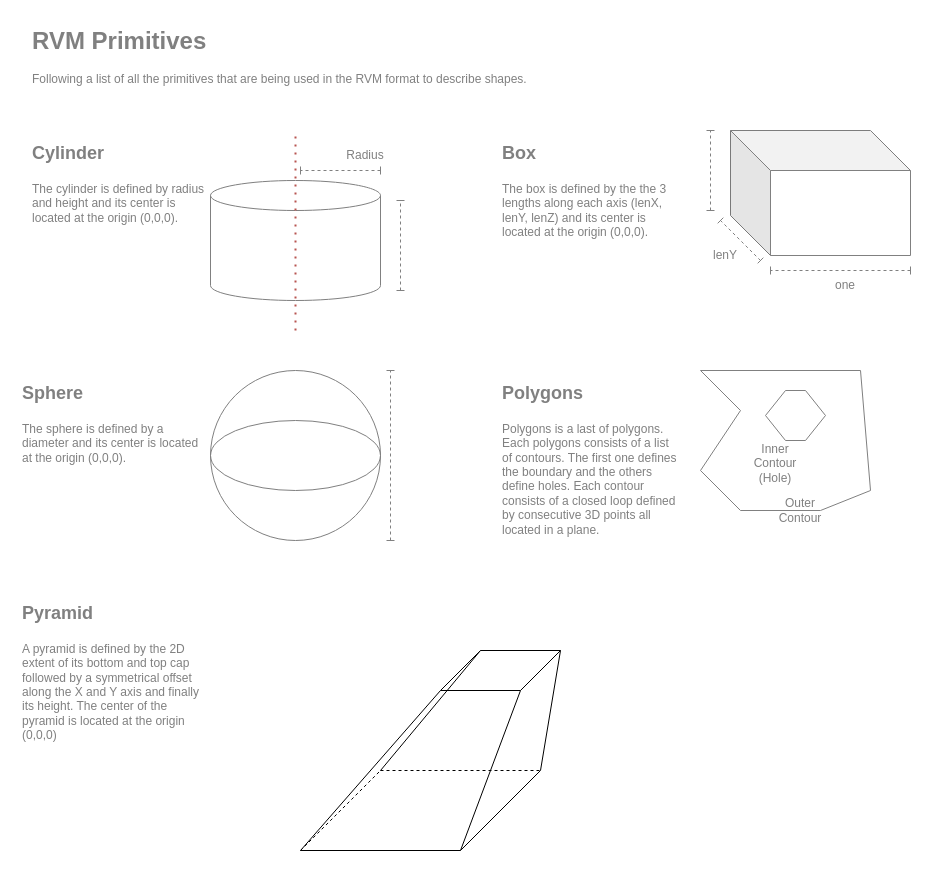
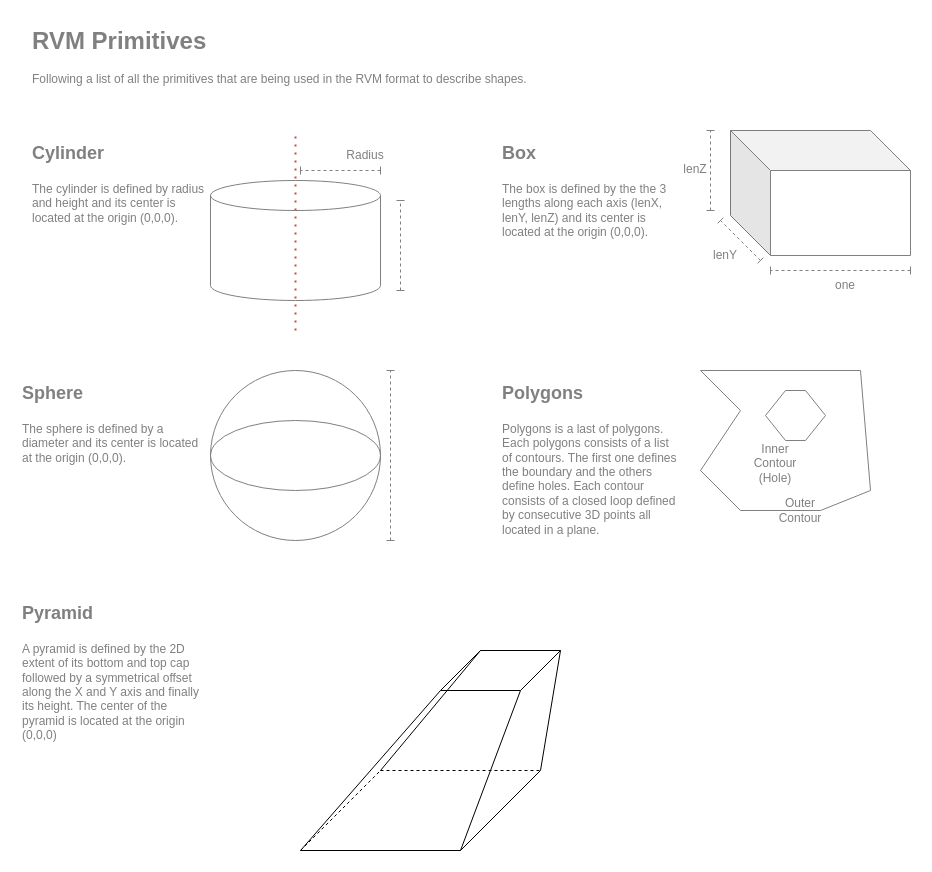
+ <mxCell id="14" value="lenZ" style="text;html=1;align=center;verticalAlign=middle;whiteSpace=wrap;rounded=0;fontColor=#808080;" vertex="1" parent="11"><mxGeometry y="24" width="30" height="30" as="geometry" /></mxCell>
